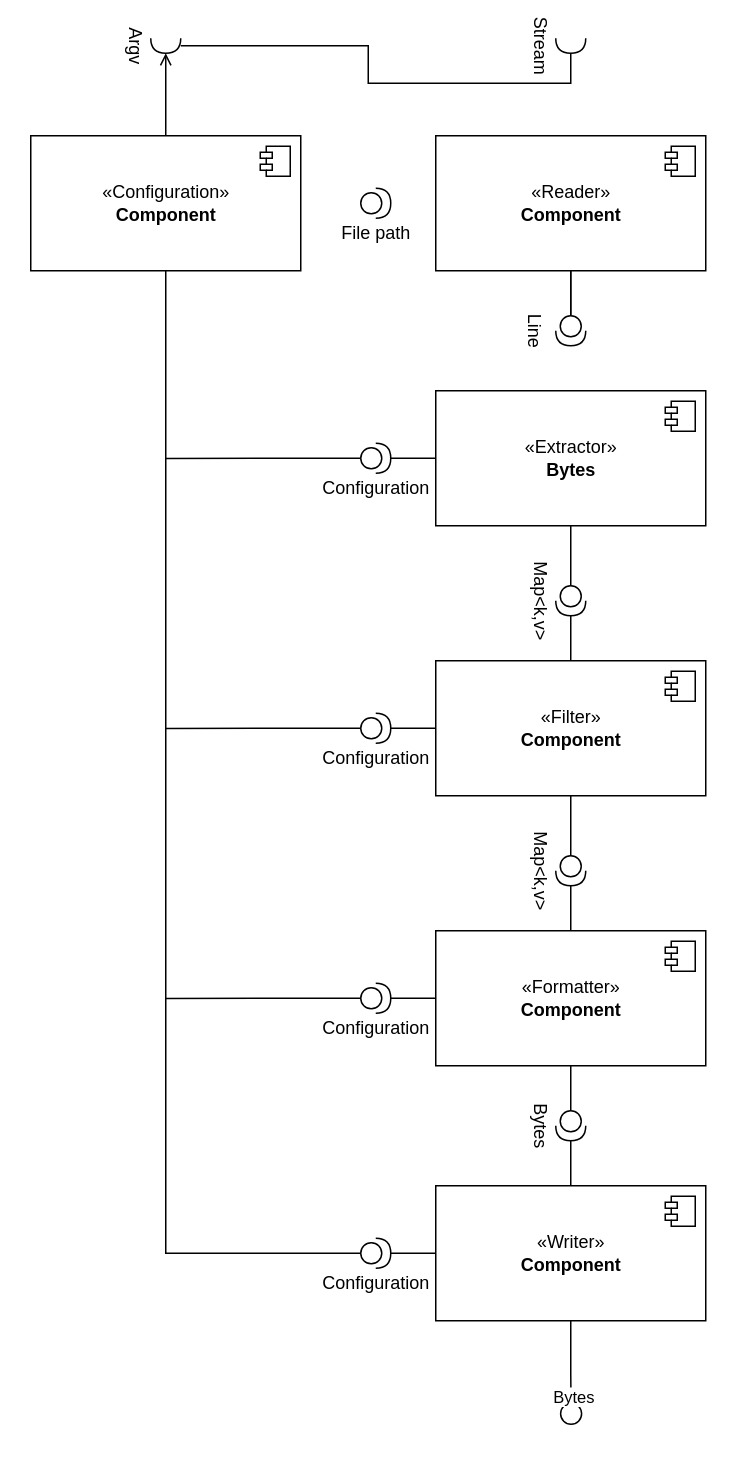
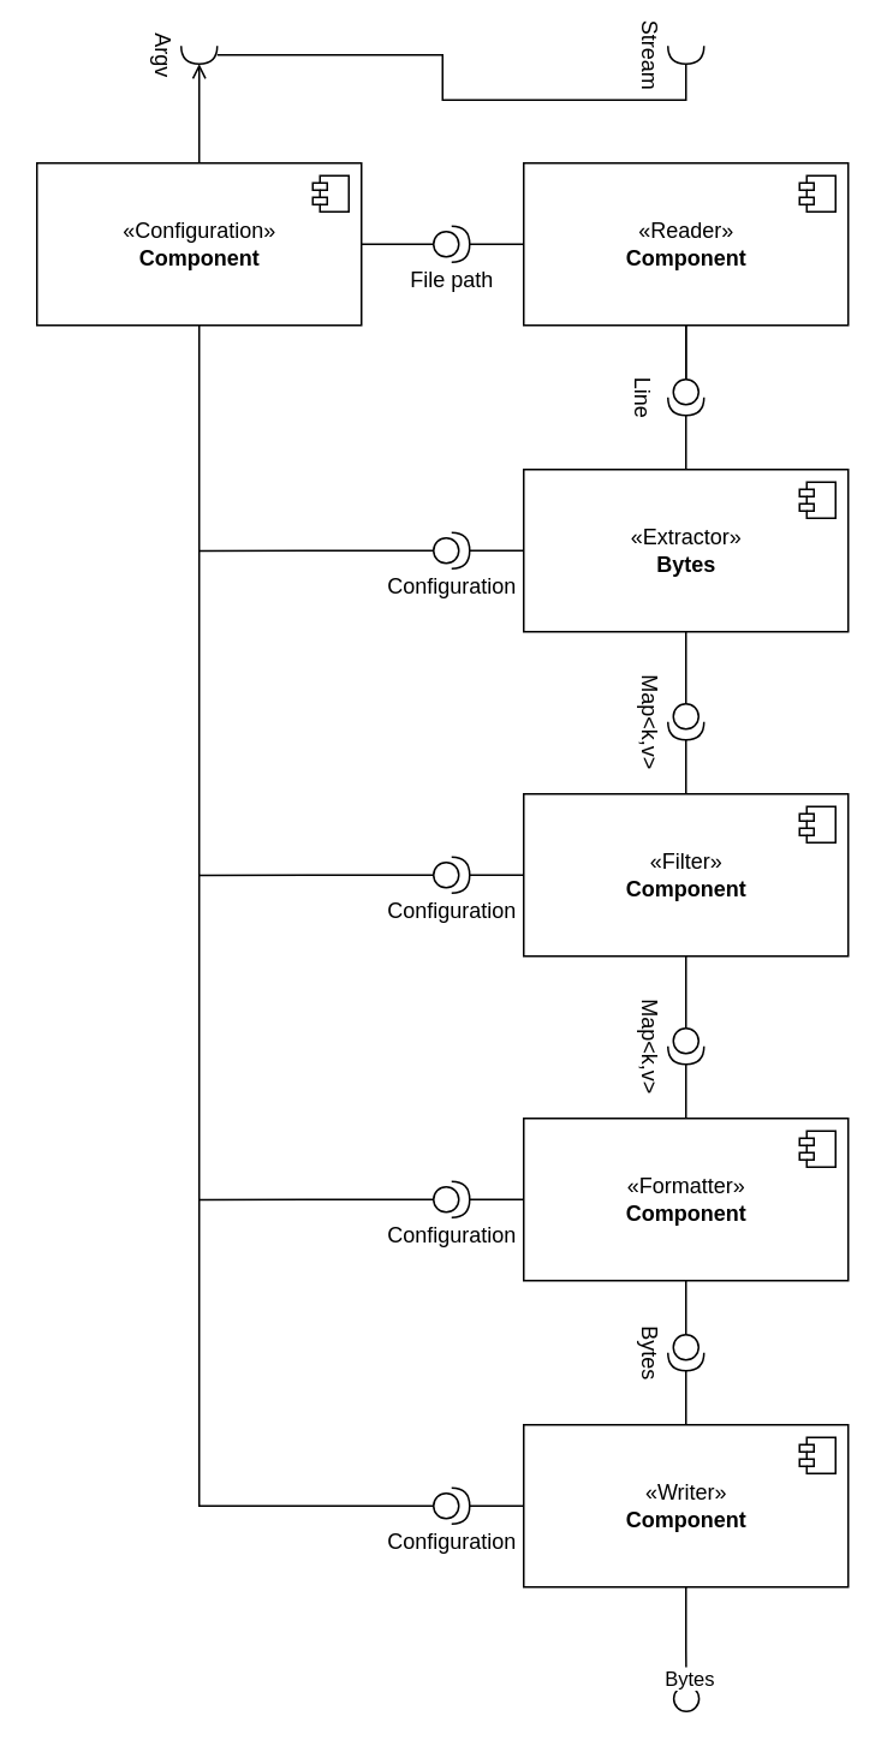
+ <mxCell id="35" style="edgeStyle=orthogonalEdgeStyle;rounded=0;orthogonalLoop=1;jettySize=auto;html=1;exitX=0;exitY=0.5;exitDx=0;exitDy=0;exitPerimeter=0;entryX=1;entryY=0.5;entryDx=0;entryDy=0;endArrow=none;endFill=0;" edge="1" parent="1" source="36" target="30"><mxGeometry relative="1" as="geometry" /></mxCell>
+ <mxCell id="2" style="edgeStyle=orthogonalEdgeStyle;rounded=0;orthogonalLoop=1;jettySize=auto;html=1;exitX=0;exitY=0.5;exitDx=0;exitDy=0;entryX=1;entryY=0.5;entryDx=0;entryDy=0;entryPerimeter=0;endArrow=none;endFill=0;" edge="1" parent="1" source="3" target="36"><mxGeometry relative="1" as="geometry" /></mxCell>
+ <mxCell id="5" style="edgeStyle=orthogonalEdgeStyle;rounded=0;orthogonalLoop=1;jettySize=auto;html=1;exitX=0.5;exitY=0;exitDx=0;exitDy=0;entryX=1;entryY=0.5;entryDx=0;entryDy=0;entryPerimeter=0;endArrow=none;endFill=0;" edge="1" parent="1" source="6" target="10"><mxGeometry relative="1" as="geometry" /></mxCell>
